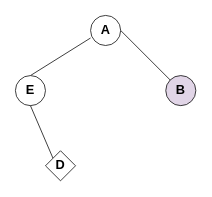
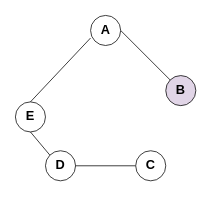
- <mxCell id="5" value="E" style="ellipse;whiteSpace=wrap;html=1;aspect=fixed;fontSize=17;fontStyle=1" vertex="1" parent="1"><mxGeometry x="20" y="100" width="40" height="40" as="geometry" /></mxCell>
+ <mxCell id="5" value="E" style="ellipse;whiteSpace=wrap;html=1;aspect=fixed;fontSize=17;fontStyle=1" vertex="1" parent="1"><mxGeometry x="20" y="135" width="40" height="40" as="geometry" /></mxCell>
- <mxCell id="7" value="D" style="rhombus;whiteSpace=wrap;html=1;aspect=fixed;fontSize=17;fontStyle=1;" vertex="1" parent="1"><mxGeometry x="60" y="200" width="40" height="40" as="geometry" /></mxCell>
+ <mxCell id="7" value="D" style="ellipse;whiteSpace=wrap;html=1;aspect=fixed;fontSize=17;fontStyle=1" vertex="1" parent="1"><mxGeometry x="60" y="200" width="40" height="40" as="geometry" /></mxCell>
+ <mxCell id="9" style="rounded=0;orthogonalLoop=1;jettySize=auto;html=1;exitX=0;exitY=0.5;exitDx=0;exitDy=0;entryX=1;entryY=0.5;entryDx=0;entryDy=0;endArrow=none;endFill=0;" edge="1" parent="1" source="10" target="7"><mxGeometry relative="1" as="geometry" /></mxCell>
+ <mxCell id="10" value="C" style="ellipse;whiteSpace=wrap;html=1;aspect=fixed;fontSize=17;fontStyle=1" vertex="1" parent="1"><mxGeometry x="180" y="200" width="40" height="40" as="geometry" /></mxCell>
